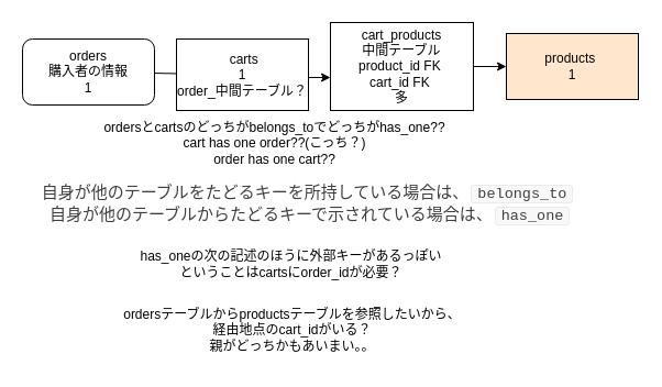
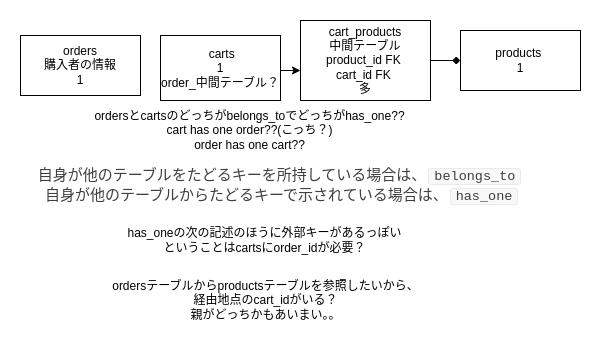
- <mxCell id="4" value="" style="edgeStyle=none;html=1;" parent="1" source="5" target="6" edge="1"><mxGeometry relative="1" as="geometry" /></mxCell>
+ <mxCell id="4" value="" style="edgeStyle=none;html=1;endArrow=diamond;" parent="1" source="5" target="6" edge="1"><mxGeometry relative="1" as="geometry" /></mxCell>
- <mxCell id="6" value="products&amp;nbsp;&lt;br&gt;1" style="whiteSpace=wrap;html=1;rounded=0;fillColor=#ffe6cc;" parent="1" vertex="1"><mxGeometry x="460" y="30" width="120" height="60" as="geometry" /></mxCell>
+ <mxCell id="6" value="products&amp;nbsp;&lt;br&gt;1" style="whiteSpace=wrap;html=1;rounded=0;" parent="1" vertex="1"><mxGeometry x="460" y="30" width="120" height="60" as="geometry" /></mxCell>
- <mxCell id="3" value="orders&lt;br&gt;購入者の情報&lt;br&gt;1" style="whiteSpace=wrap;html=1;rounded=1;" parent="1" vertex="1"><mxGeometry x="20" y="35" width="120" height="60" as="geometry" /></mxCell>
+ <mxCell id="3" value="orders&lt;br&gt;購入者の情報&lt;br&gt;1" style="rounded=0;whiteSpace=wrap;html=1;" parent="1" vertex="1"><mxGeometry x="20" y="35" width="120" height="60" as="geometry" /></mxCell>
- <mxCell id="8" value="" style="edgeStyle=none;html=1;endArrow=none;" edge="1" parent="1" source="3" target="9"><mxGeometry relative="1" as="geometry"><mxPoint x="240" y="70" as="targetPoint" /><mxPoint x="140" y="66.875" as="sourcePoint" /></mxGeometry></mxCell>
